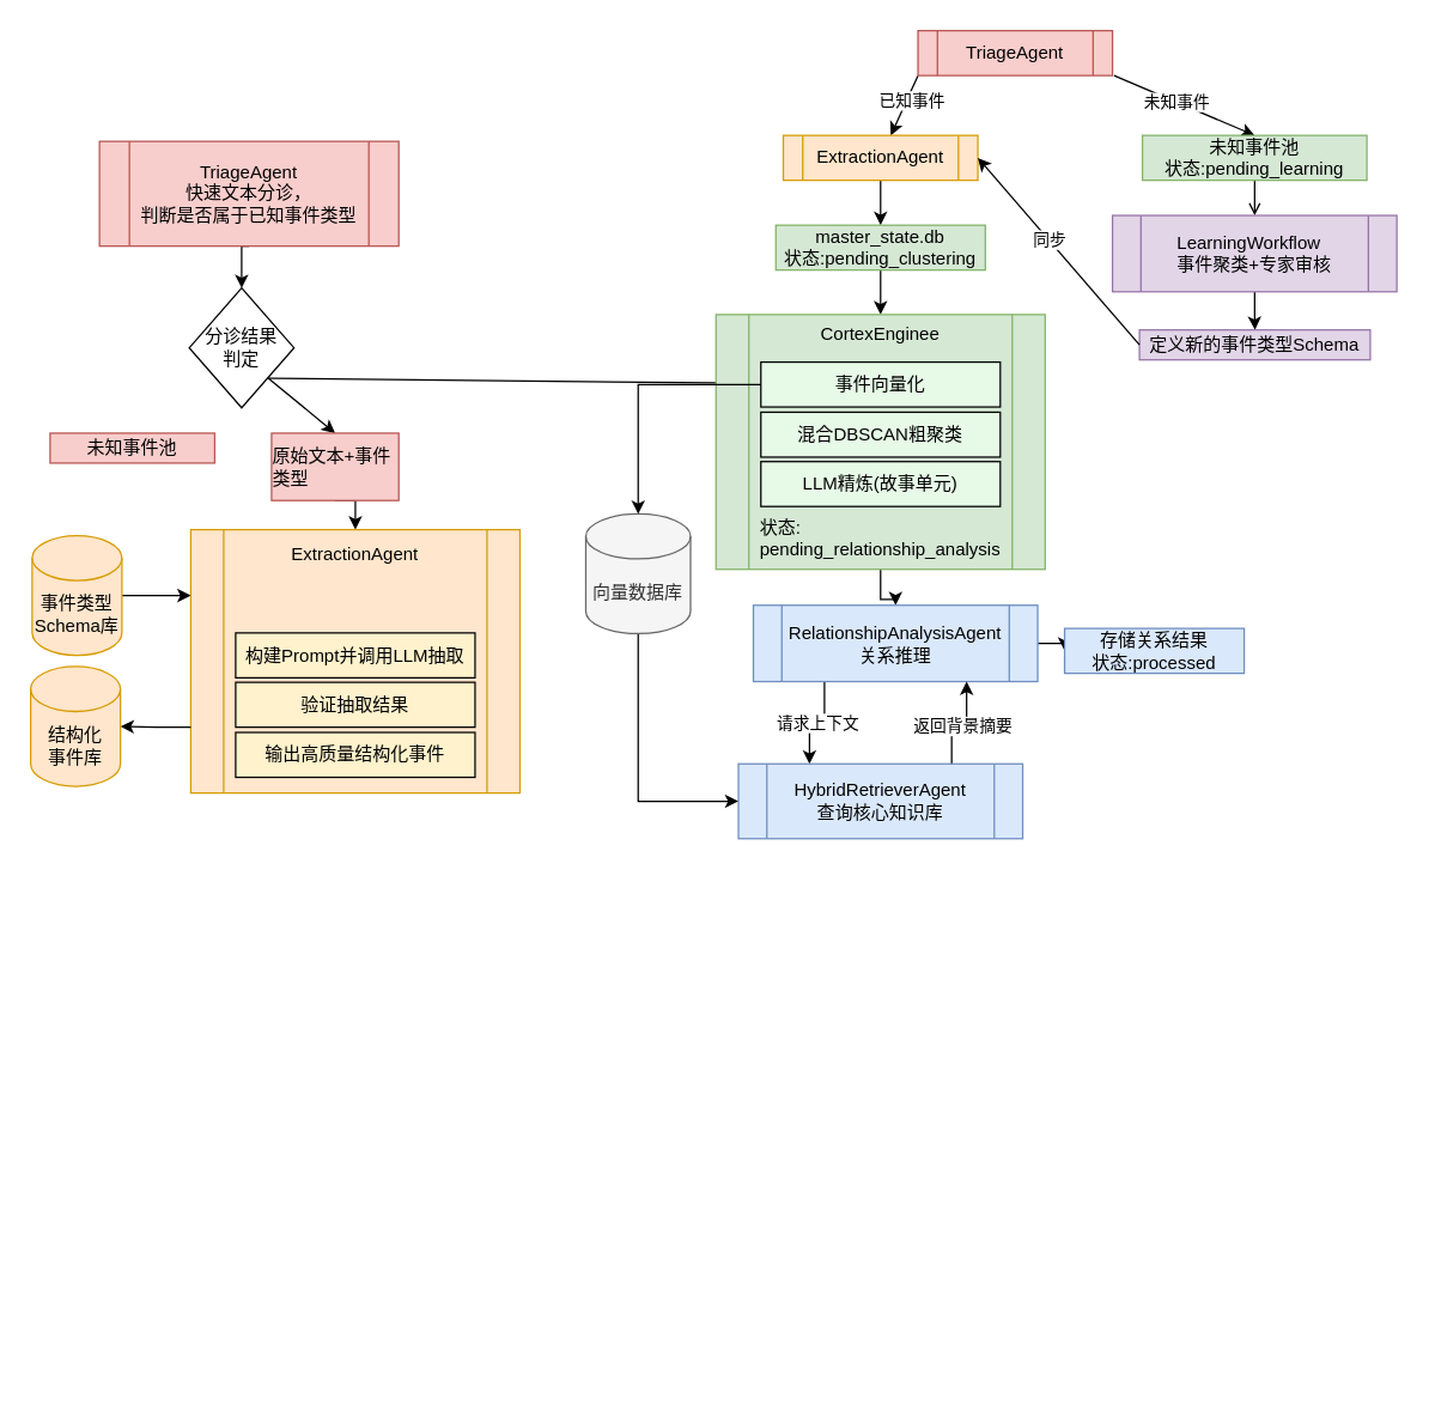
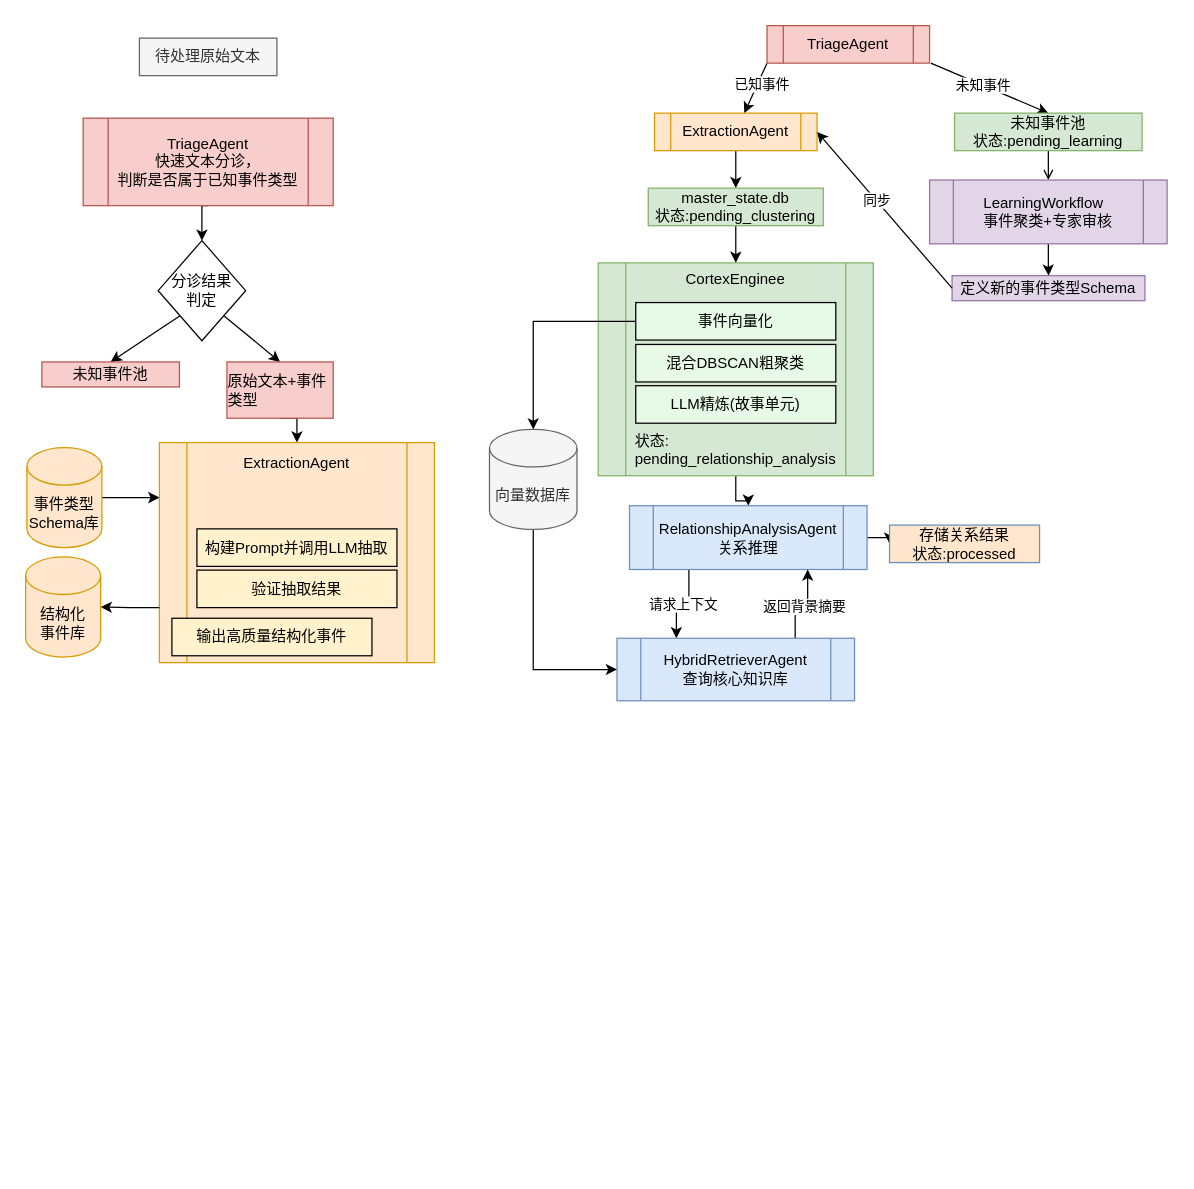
+ <mxCell id="3" value="&lt;span style=&quot;text-align: left;&quot;&gt;待处理原始文本&lt;/span&gt;" style="rounded=0;whiteSpace=wrap;html=1;fillColor=#f5f5f5;fontColor=#333333;strokeColor=#666666;" vertex="1" parent="2"><mxGeometry x="91" width="110" height="30" as="geometry" /></mxCell>
- <mxCell id="6" style="rounded=0;orthogonalLoop=1;jettySize=auto;html=1;exitX=0;exitY=1;exitDx=0;exitDy=0;" edge="1" parent="2" source="8" target="33"><mxGeometry relative="1" as="geometry" /></mxCell>
+ <mxCell id="6" style="rounded=0;orthogonalLoop=1;jettySize=auto;html=1;exitX=0;exitY=1;exitDx=0;exitDy=0;entryX=0.5;entryY=0;entryDx=0;entryDy=0;" edge="1" parent="2" source="8" target="9"><mxGeometry relative="1" as="geometry" /></mxCell>
- <mxCell id="46" value="&lt;div style=&quot;&quot;&gt;&lt;span style=&quot;background-color: transparent; color: light-dark(rgb(0, 0, 0), rgb(255, 255, 255));&quot;&gt;存储关系结果&lt;/span&gt;&lt;/div&gt;&lt;div&gt;&lt;span style=&quot;text-align: left;&quot;&gt;状态:processed&lt;/span&gt;&lt;/div&gt;" style="rounded=0;whiteSpace=wrap;html=1;fillColor=#dae8fc;strokeColor=#6c8ebf;" vertex="1" parent="1"><mxGeometry x="711" y="419.5" width="120" height="30" as="geometry" /></mxCell>
+ <mxCell id="46" value="&lt;div style=&quot;&quot;&gt;&lt;span style=&quot;background-color: transparent; color: light-dark(rgb(0, 0, 0), rgb(255, 255, 255));&quot;&gt;存储关系结果&lt;/span&gt;&lt;/div&gt;&lt;div&gt;&lt;span style=&quot;text-align: left;&quot;&gt;状态:processed&lt;/span&gt;&lt;/div&gt;" style="rounded=0;whiteSpace=wrap;html=1;fillColor=#ffe6cc;strokeColor=#6c8ebf;" vertex="1" parent="1"><mxGeometry x="711" y="419.5" width="120" height="30" as="geometry" /></mxCell>
- <mxCell id="17" value="&lt;span style=&quot;text-align: left;&quot;&gt;输出高质量结构化事件&lt;/span&gt;" style="rounded=0;whiteSpace=wrap;html=1;fillColor=#FFF2CC;" vertex="1" parent="2"><mxGeometry x="137" y="459" width="160" height="30" as="geometry" /></mxCell>
+ <mxCell id="17" value="&lt;span style=&quot;text-align: left;&quot;&gt;输出高质量结构化事件&lt;/span&gt;" style="rounded=0;whiteSpace=wrap;html=1;fillColor=#FFF2CC;" vertex="1" parent="2"><mxGeometry x="117" y="464" width="160" height="30" as="geometry" /></mxCell>
